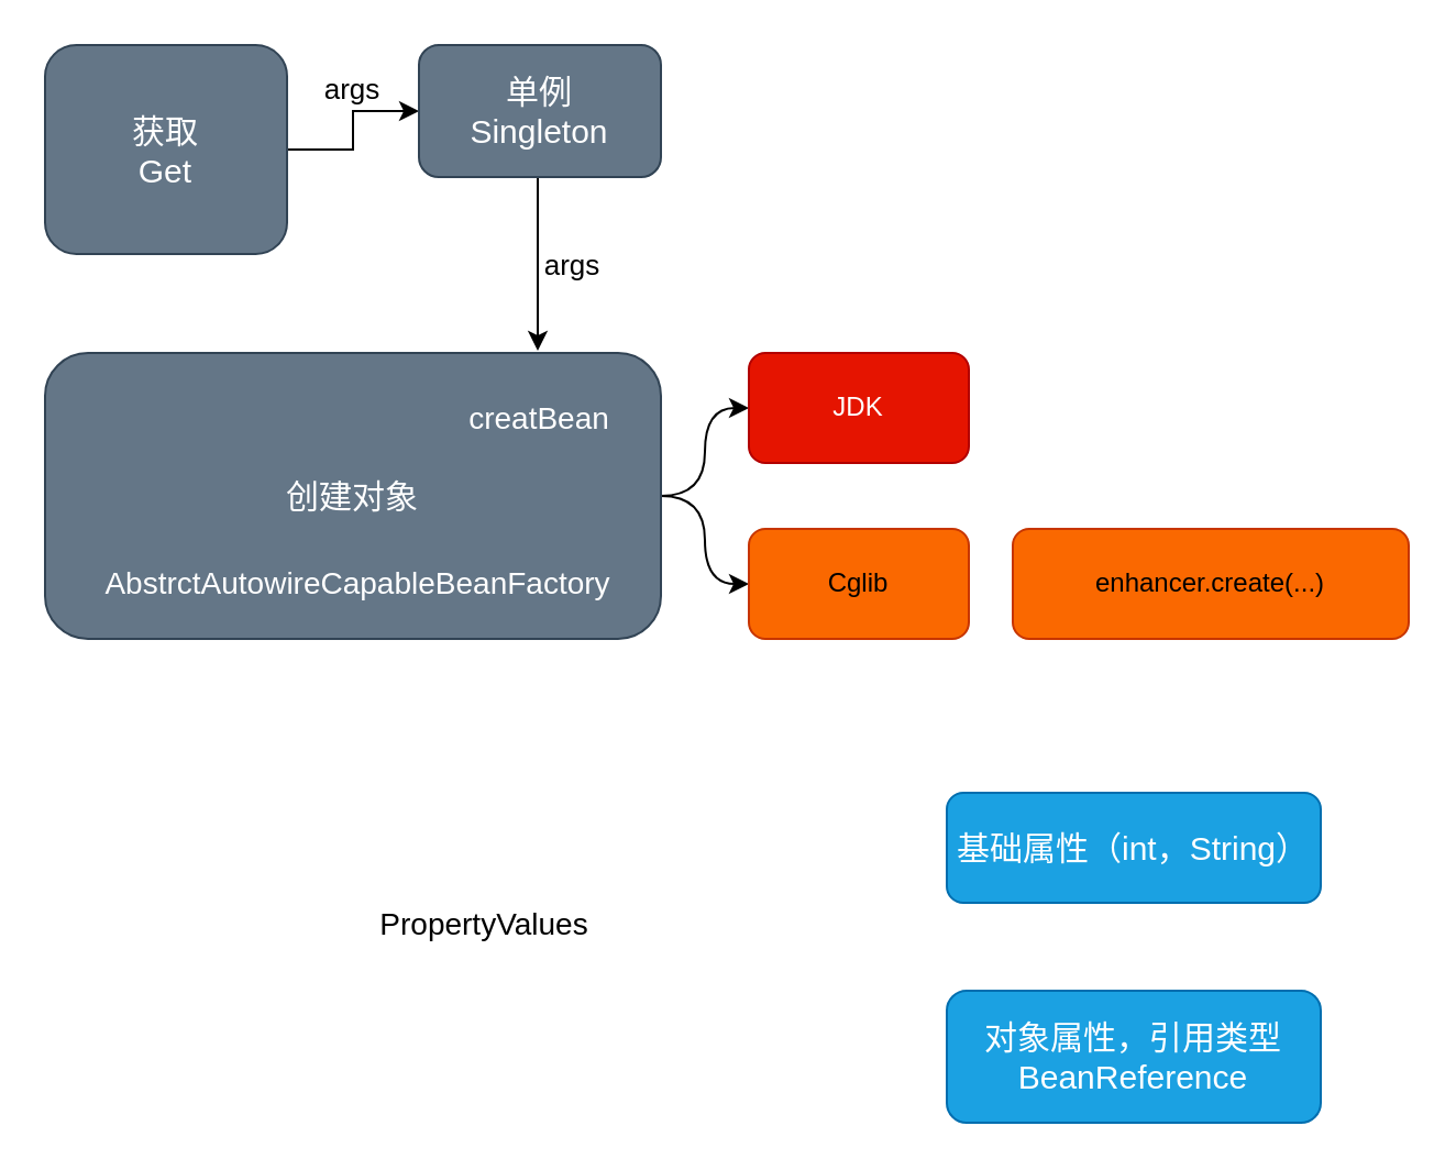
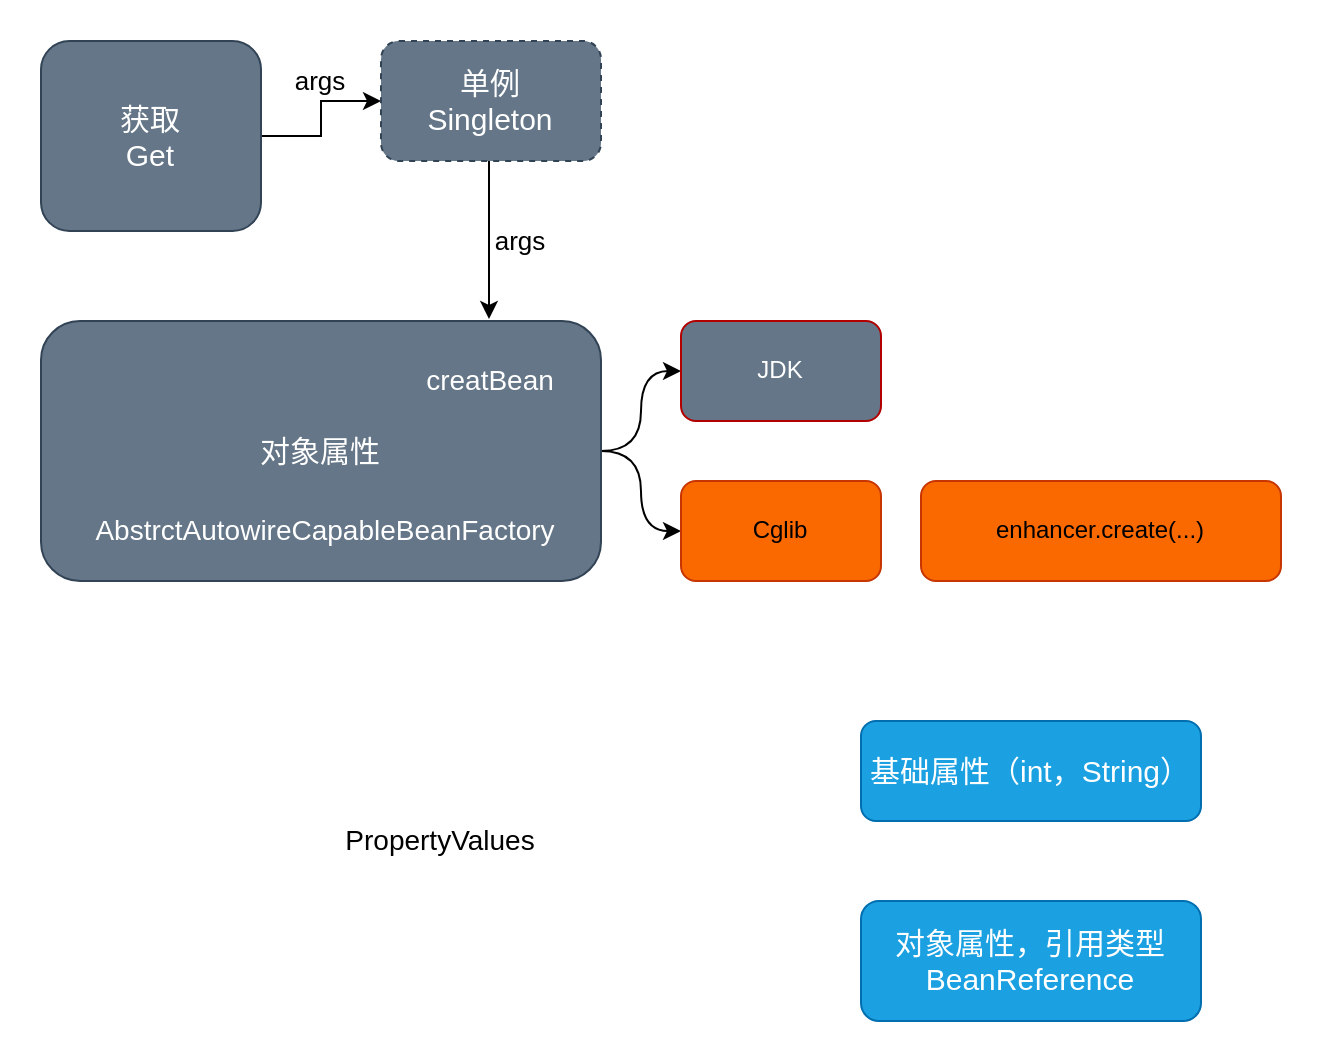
- <mxCell id="5" value="&lt;font style=&quot;font-size: 15px&quot;&gt;单例&lt;br&gt;Singleton&lt;/font&gt;" style="rounded=1;whiteSpace=wrap;html=1;fillColor=#647687;strokeColor=#314354;fontColor=#ffffff;" vertex="1" parent="1"><mxGeometry x="190" y="20" width="110" height="60" as="geometry" /></mxCell>
+ <mxCell id="5" value="&lt;font style=&quot;font-size: 15px&quot;&gt;单例&lt;br&gt;Singleton&lt;/font&gt;" style="rounded=1;whiteSpace=wrap;html=1;fillColor=#647687;strokeColor=#314354;fontColor=#ffffff;dashed=1;" vertex="1" parent="1"><mxGeometry x="190" y="20" width="110" height="60" as="geometry" /></mxCell>
- <mxCell id="13" value="JDK" style="rounded=1;whiteSpace=wrap;html=1;fillColor=#e51400;strokeColor=#B20000;fontColor=#ffffff;" vertex="1" parent="1"><mxGeometry x="340" y="160" width="100" height="50" as="geometry" /></mxCell>
+ <mxCell id="13" value="JDK" style="rounded=1;whiteSpace=wrap;html=1;fillColor=#647687;strokeColor=#B20000;fontColor=#ffffff;" vertex="1" parent="1"><mxGeometry x="340" y="160" width="100" height="50" as="geometry" /></mxCell>
- <mxCell id="9" value="&lt;font style=&quot;font-size: 15px&quot;&gt;创建对象&lt;/font&gt;" style="rounded=1;whiteSpace=wrap;html=1;fillColor=#647687;strokeColor=#314354;fontColor=#ffffff;" vertex="1" parent="1"><mxGeometry x="20" y="160" width="280" height="130" as="geometry" /></mxCell>
+ <mxCell id="9" value="&lt;font style=&quot;font-size: 15px&quot;&gt;对象属性&lt;/font&gt;" style="rounded=1;whiteSpace=wrap;html=1;fillColor=#647687;strokeColor=#314354;fontColor=#ffffff;" vertex="1" parent="1"><mxGeometry x="20" y="160" width="280" height="130" as="geometry" /></mxCell>
